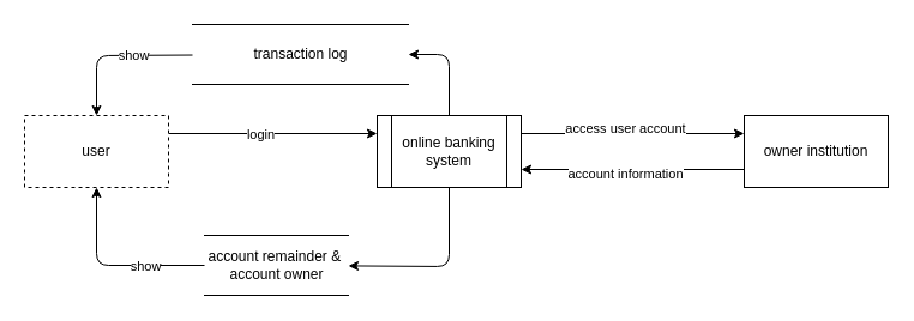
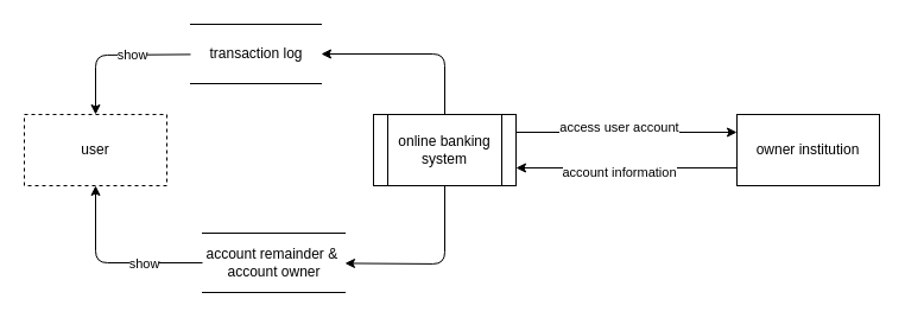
- <mxCell id="15" value="transaction log" style="html=1;dashed=0;whitespace=wrap;shape=partialRectangle;right=0;left=0;" vertex="1" parent="1"><mxGeometry x="160" y="20" width="180" height="50" as="geometry" /></mxCell>
+ <mxCell id="15" value="transaction log" style="html=1;dashed=0;whitespace=wrap;shape=partialRectangle;right=0;left=0;" vertex="1" parent="1"><mxGeometry x="160" y="20" width="110" height="50" as="geometry" /></mxCell>
- <mxCell id="5" style="edgeStyle=orthogonalEdgeStyle;rounded=0;orthogonalLoop=1;jettySize=auto;html=1;exitX=1;exitY=0.25;exitDx=0;exitDy=0;entryX=0;entryY=0.25;entryDx=0;entryDy=0;" parent="1" source="7" target="4" edge="1"><mxGeometry relative="1" as="geometry" /></mxCell>
- <mxCell id="6" value="login" style="edgeLabel;html=1;align=center;verticalAlign=middle;resizable=0;points=[];" parent="5" vertex="1" connectable="0"><mxGeometry x="-0.342" relative="1" as="geometry"><mxPoint x="19" as="offset" /></mxGeometry></mxCell>
